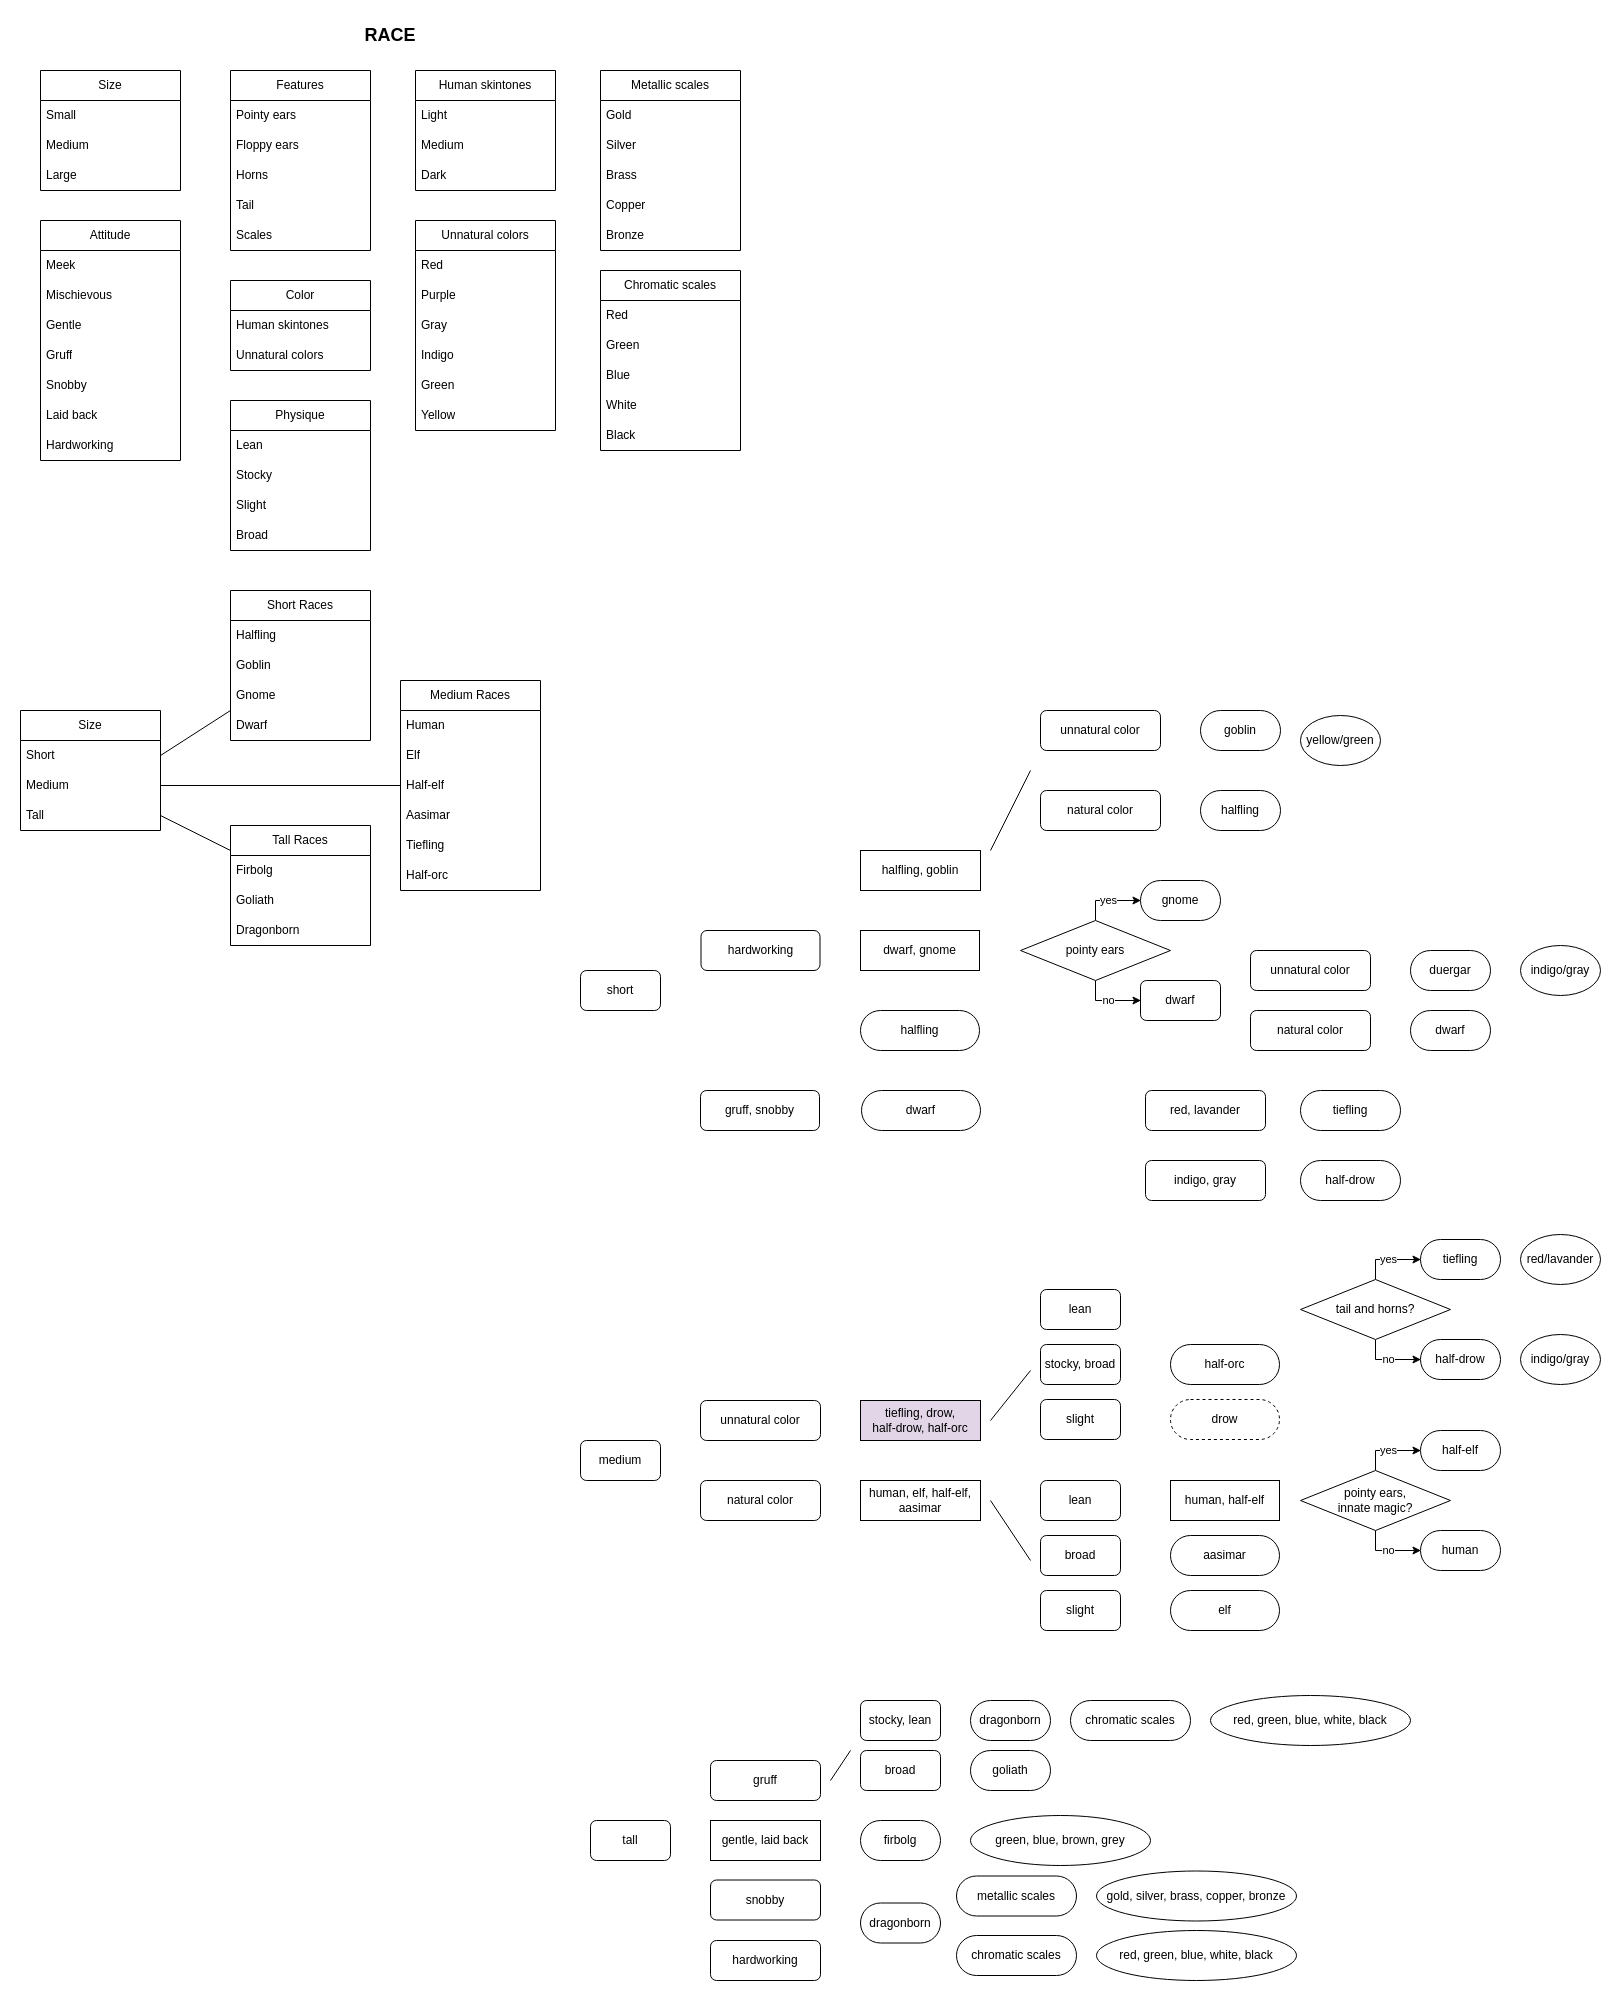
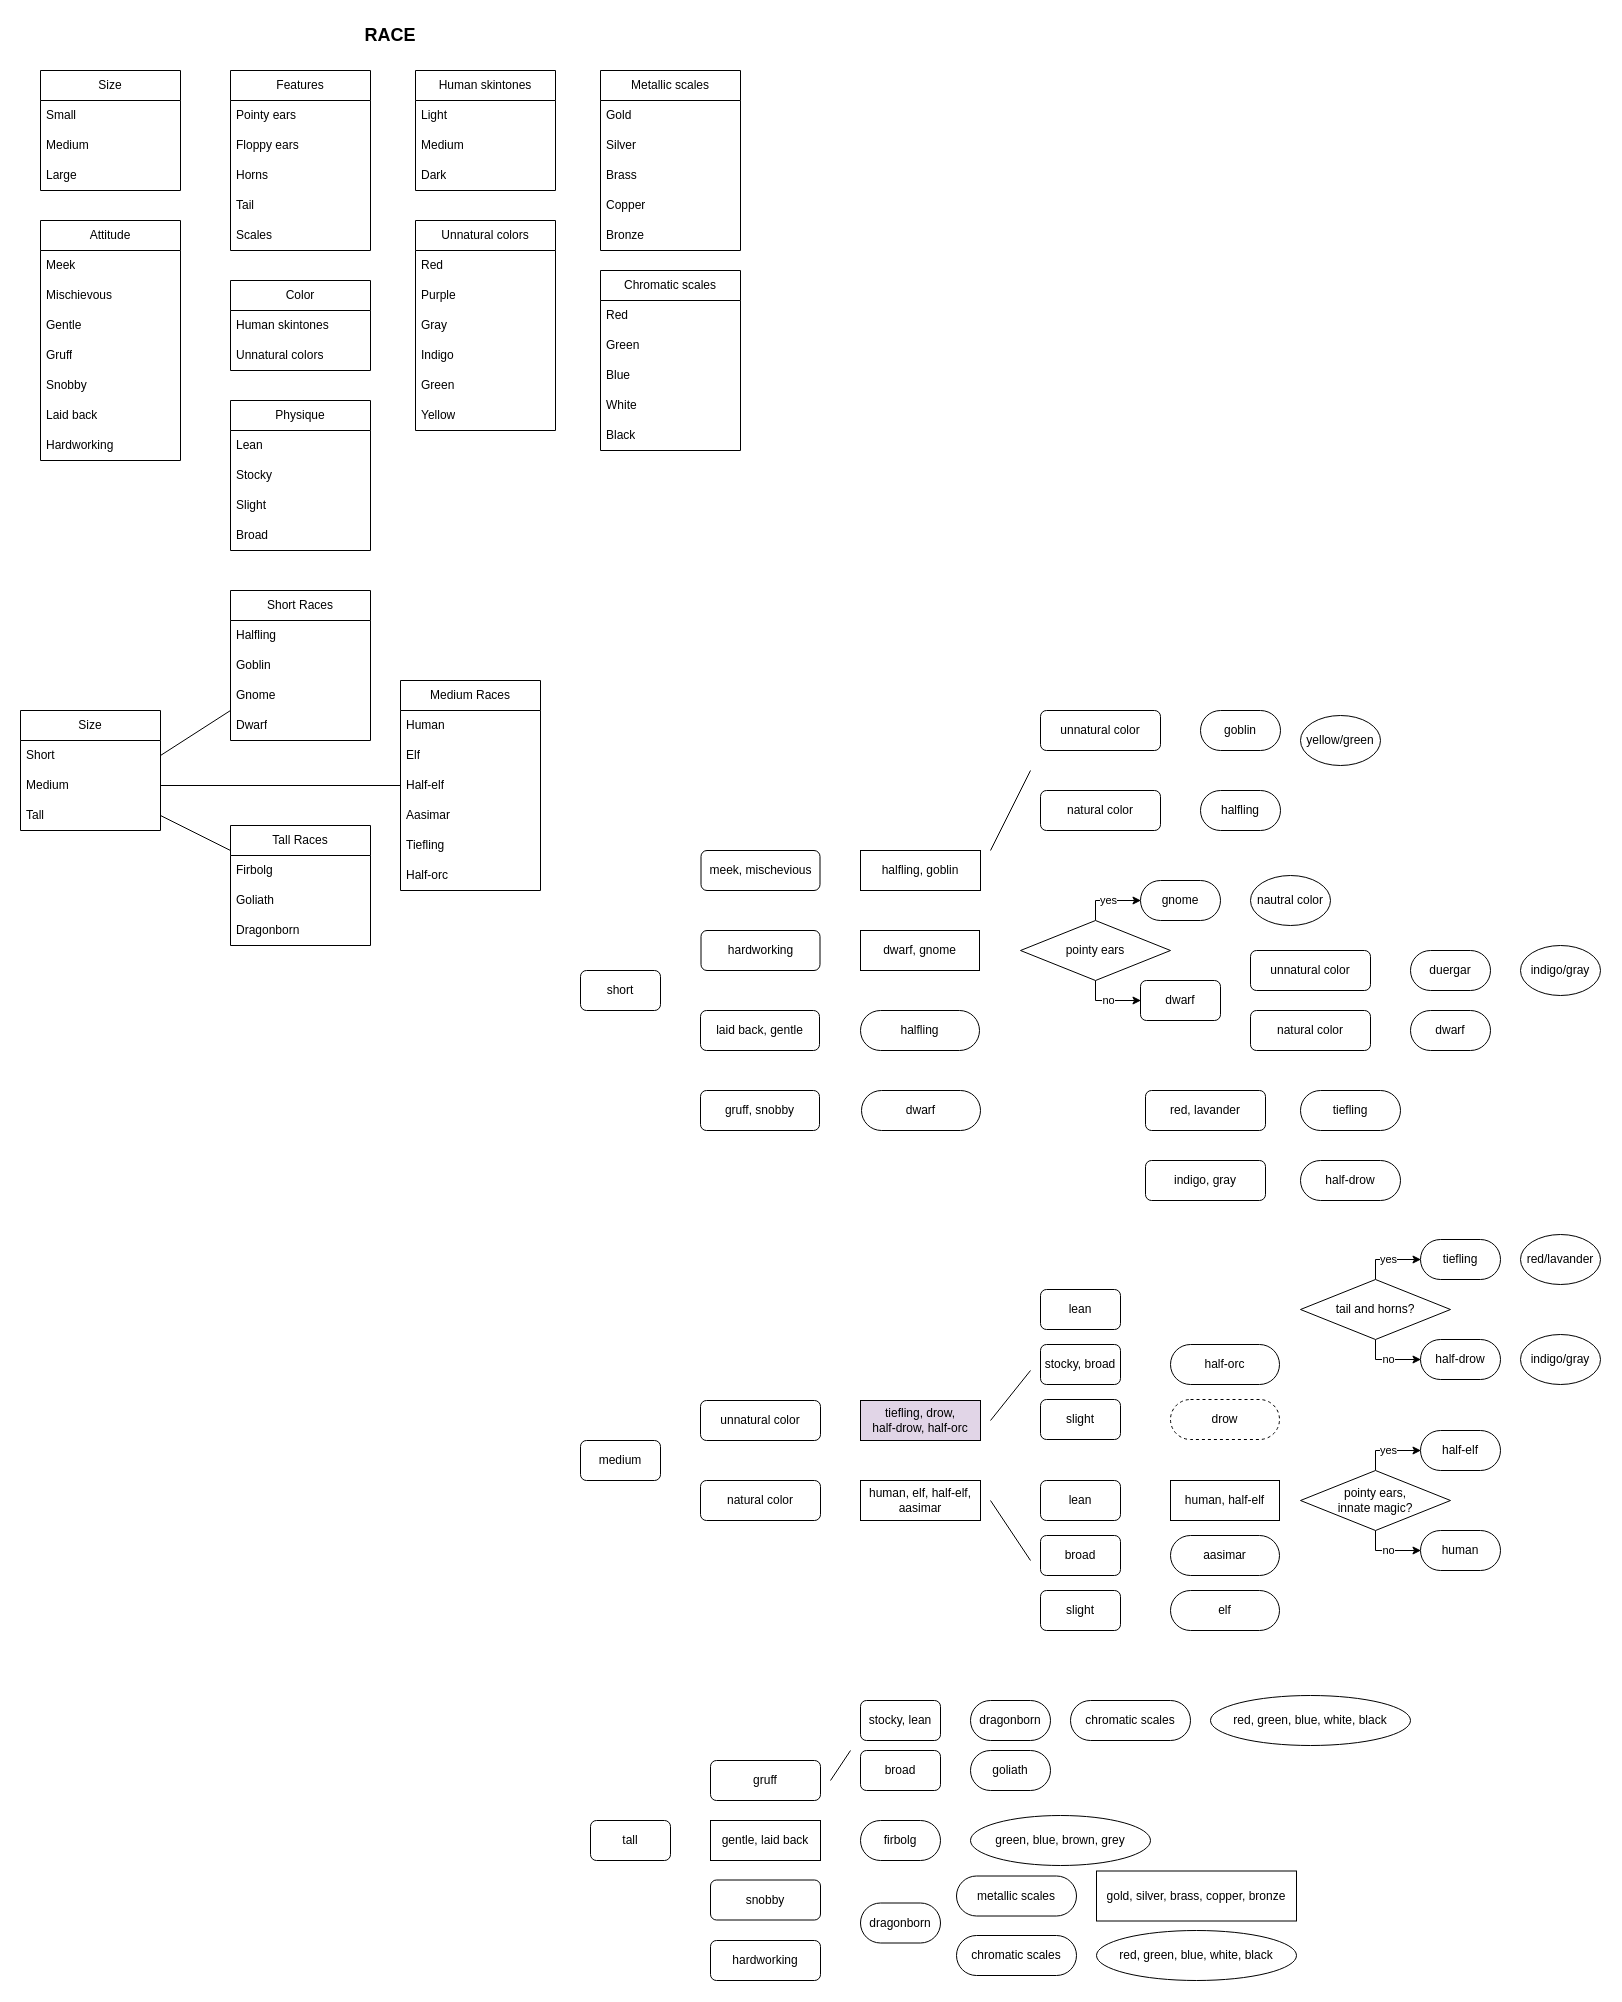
+ <mxCell id="54" value="meek, mischevious" style="rounded=1;whiteSpace=wrap;html=1;" parent="52" vertex="1"><mxGeometry x="120.5" y="145" width="119" height="40" as="geometry" /></mxCell>
+ <mxCell id="76" value="nautral color" style="ellipse;whiteSpace=wrap;html=1;" parent="52" vertex="1"><mxGeometry x="670" y="170" width="80" height="50" as="geometry" /></mxCell>
+ <mxCell id="59" value="laid back, gentle" style="rounded=1;whiteSpace=wrap;html=1;" parent="52" vertex="1"><mxGeometry x="120" y="305" width="119" height="40" as="geometry" /></mxCell>
- <mxCell id="134" value="gold, silver, brass, copper, bronze" style="ellipse;whiteSpace=wrap;html=1;" parent="117" vertex="1"><mxGeometry x="506" y="170.5" width="200" height="50" as="geometry" /></mxCell>
+ <mxCell id="134" value="gold, silver, brass, copper, bronze" style="whiteSpace=wrap;html=1;rounded=0;" parent="117" vertex="1"><mxGeometry x="506" y="170.5" width="200" height="50" as="geometry" /></mxCell>
